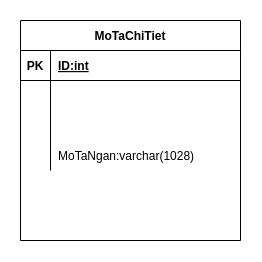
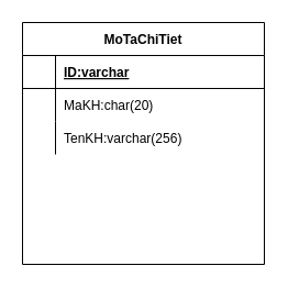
- <mxCell id="4" value="PK" style="shape=partialRectangle;connectable=0;fillColor=none;top=0;left=0;bottom=0;right=0;fontStyle=1;overflow=hidden;" vertex="1" parent="3"><mxGeometry width="30" height="30" as="geometry" /></mxCell>
- <mxCell id="5" value="ID:int" style="shape=partialRectangle;connectable=0;fillColor=none;top=0;left=0;bottom=0;right=0;align=left;spacingLeft=6;fontStyle=5;overflow=hidden;" vertex="1" parent="3"><mxGeometry x="30" width="190" height="30" as="geometry" /></mxCell>
+ <mxCell id="5" value="ID:varchar" style="shape=partialRectangle;connectable=0;fillColor=none;top=0;left=0;bottom=0;right=0;align=left;spacingLeft=6;fontStyle=5;overflow=hidden;" vertex="1" parent="3"><mxGeometry x="30" width="190" height="30" as="geometry" /></mxCell>
+ <mxCell id="8" value="MaKH:char(20)" style="shape=partialRectangle;connectable=0;fillColor=none;top=0;left=0;bottom=0;right=0;align=left;spacingLeft=6;overflow=hidden;" vertex="1" parent="6"><mxGeometry x="30" width="190" height="30" as="geometry" /></mxCell>
+ <mxCell id="11" value="TenKH:varchar(256)" style="shape=partialRectangle;connectable=0;fillColor=none;top=0;left=0;bottom=0;right=0;align=left;spacingLeft=6;overflow=hidden;" vertex="1" parent="9"><mxGeometry x="30" width="190" height="30" as="geometry" /></mxCell>
- <mxCell id="14" value="MoTaNgan:varchar(1028)" style="shape=partialRectangle;connectable=0;fillColor=none;top=0;left=0;bottom=0;right=0;align=left;spacingLeft=6;overflow=hidden;" vertex="1" parent="12"><mxGeometry x="30" width="190" height="30" as="geometry" /></mxCell>
